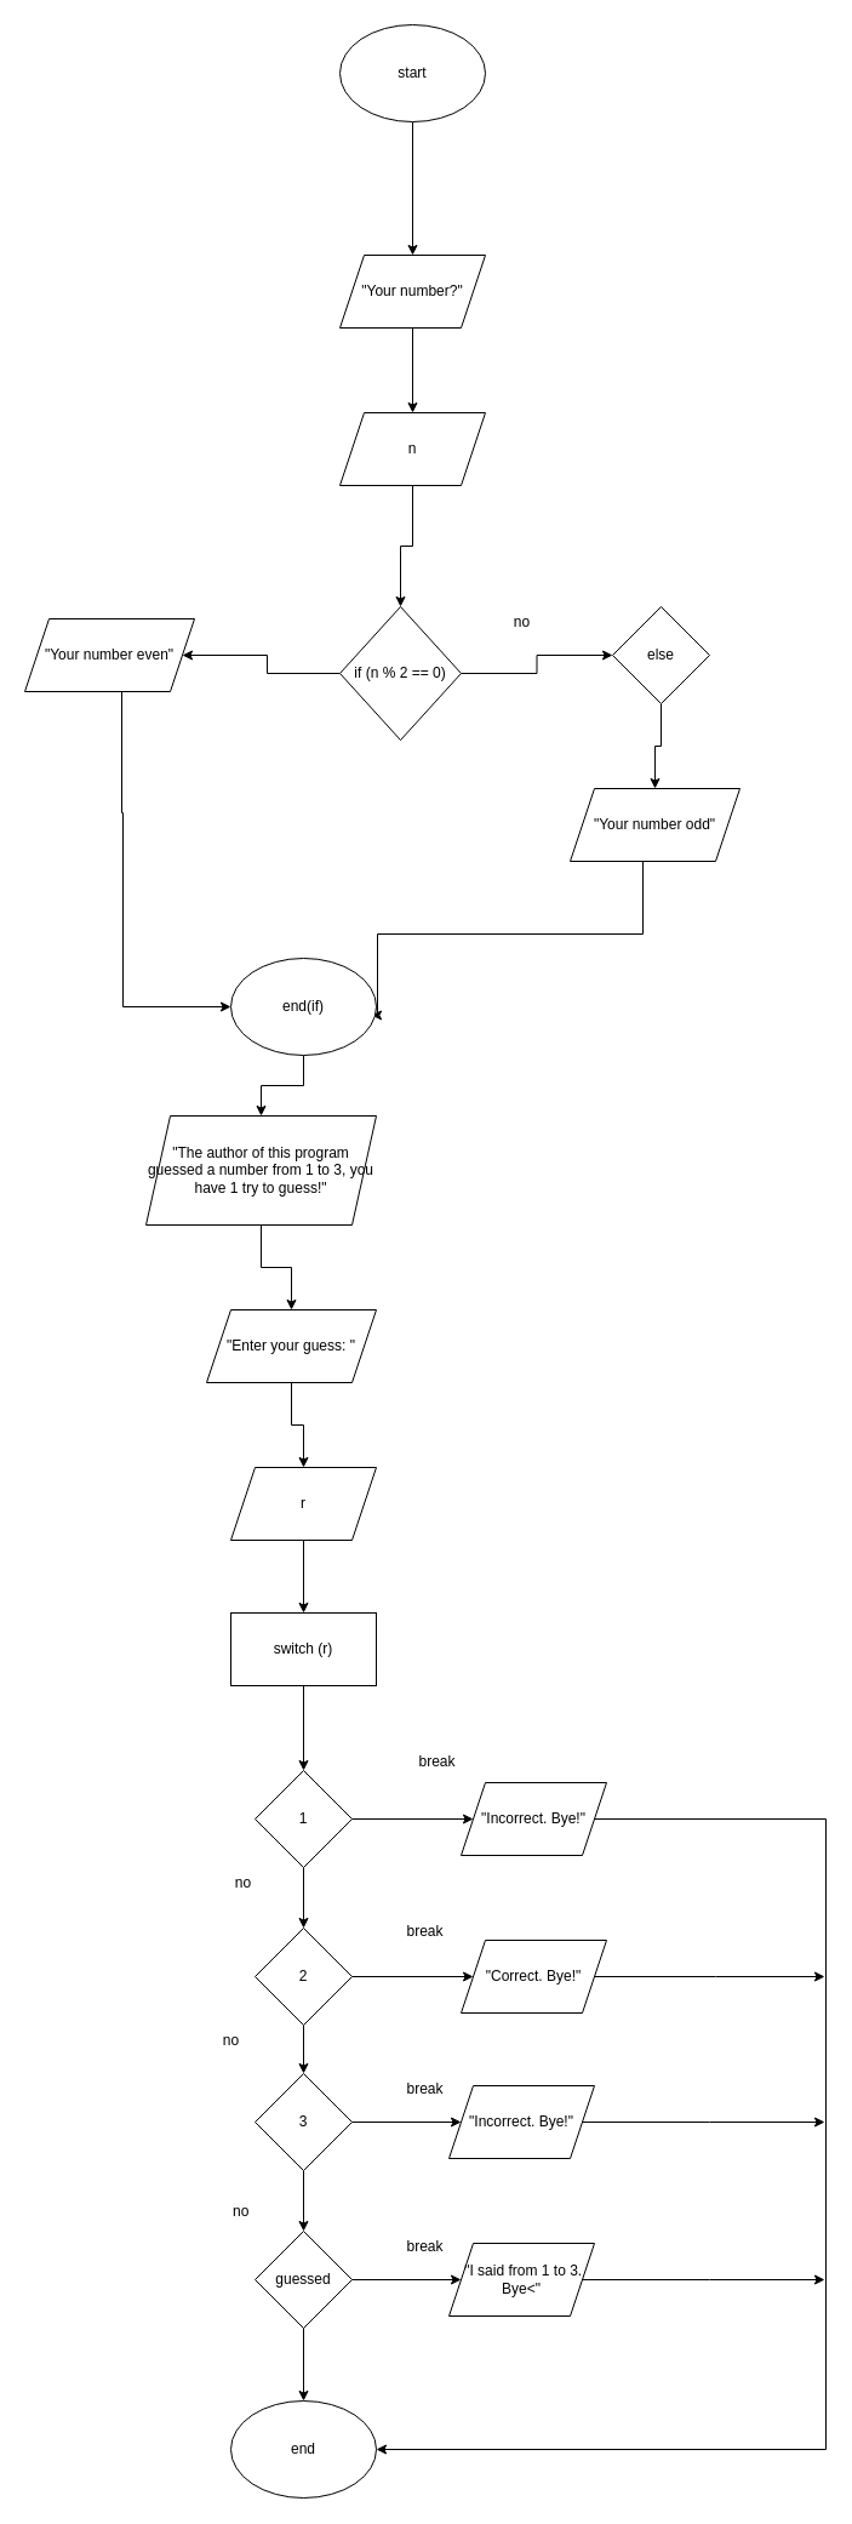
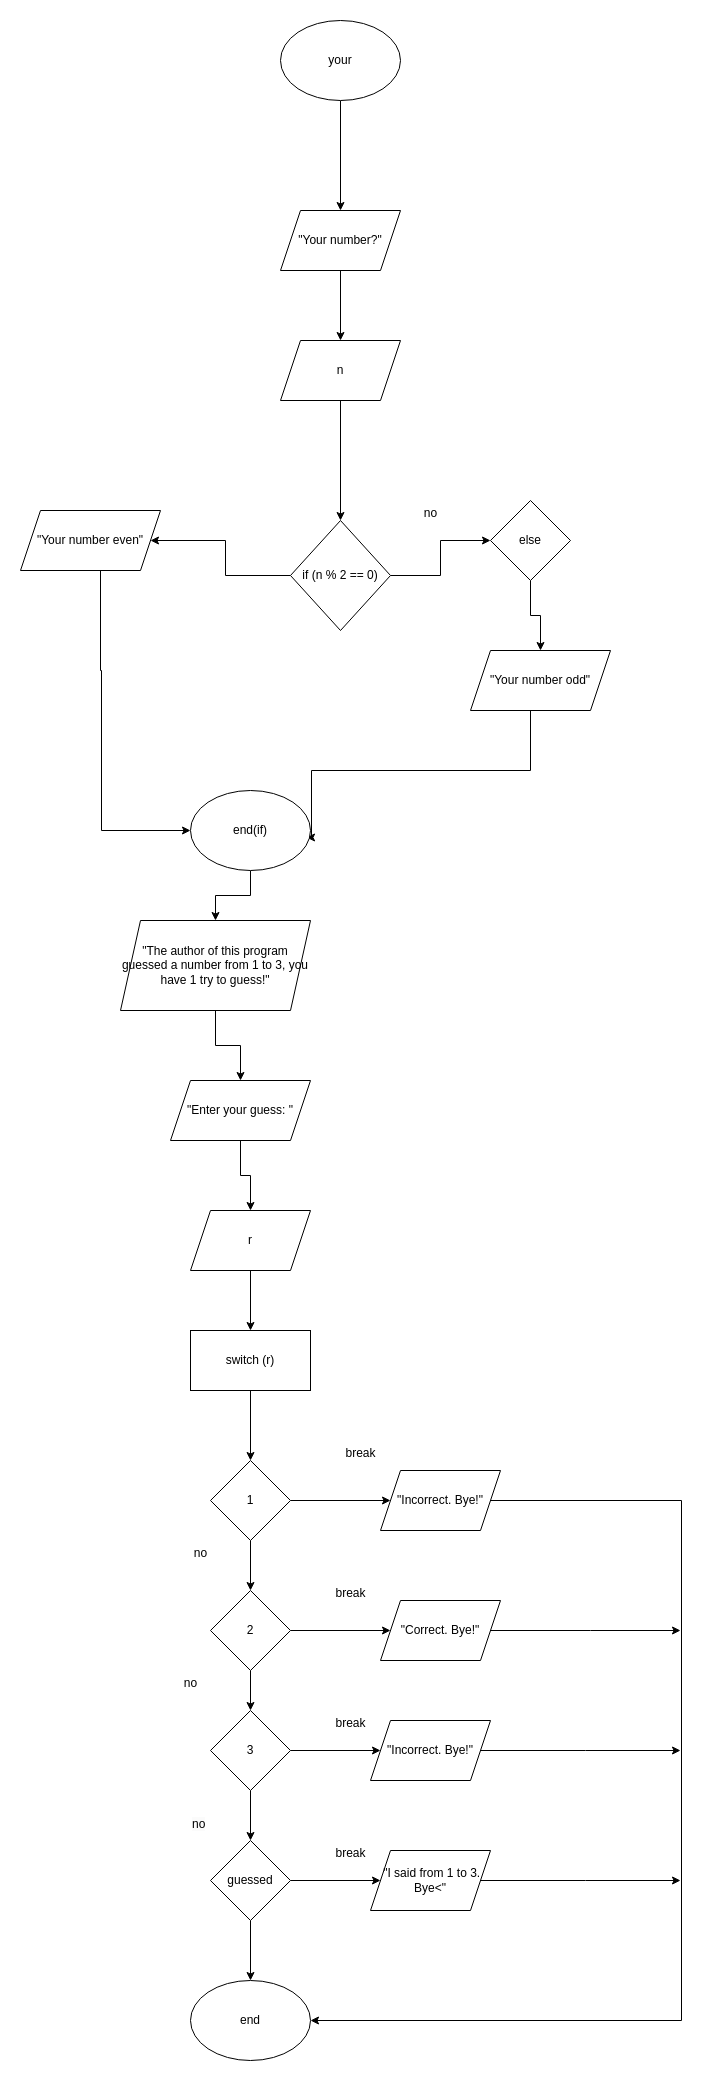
- <mxCell id="3" value="start" style="ellipse;whiteSpace=wrap;html=1;" vertex="1" parent="1"><mxGeometry x="280" y="20" width="120" height="80" as="geometry" /></mxCell>
+ <mxCell id="3" value="your" style="ellipse;whiteSpace=wrap;html=1;" vertex="1" parent="1"><mxGeometry x="280" y="20" width="120" height="80" as="geometry" /></mxCell>
- <mxCell id="12" value="else" style="rhombus;whiteSpace=wrap;html=1;" vertex="1" parent="1"><mxGeometry x="505" y="500" width="80" height="80" as="geometry" /></mxCell>
+ <mxCell id="12" value="else" style="rhombus;whiteSpace=wrap;html=1;" vertex="1" parent="1"><mxGeometry x="490" y="500" width="80" height="80" as="geometry" /></mxCell>
- <mxCell id="10" value="if (n % 2 == 0)" style="rhombus;whiteSpace=wrap;html=1;" vertex="1" parent="1"><mxGeometry x="280" y="500" width="100" height="110" as="geometry" /></mxCell>
+ <mxCell id="10" value="if (n % 2 == 0)" style="rhombus;whiteSpace=wrap;html=1;" vertex="1" parent="1"><mxGeometry x="290" y="520" width="100" height="110" as="geometry" /></mxCell>
